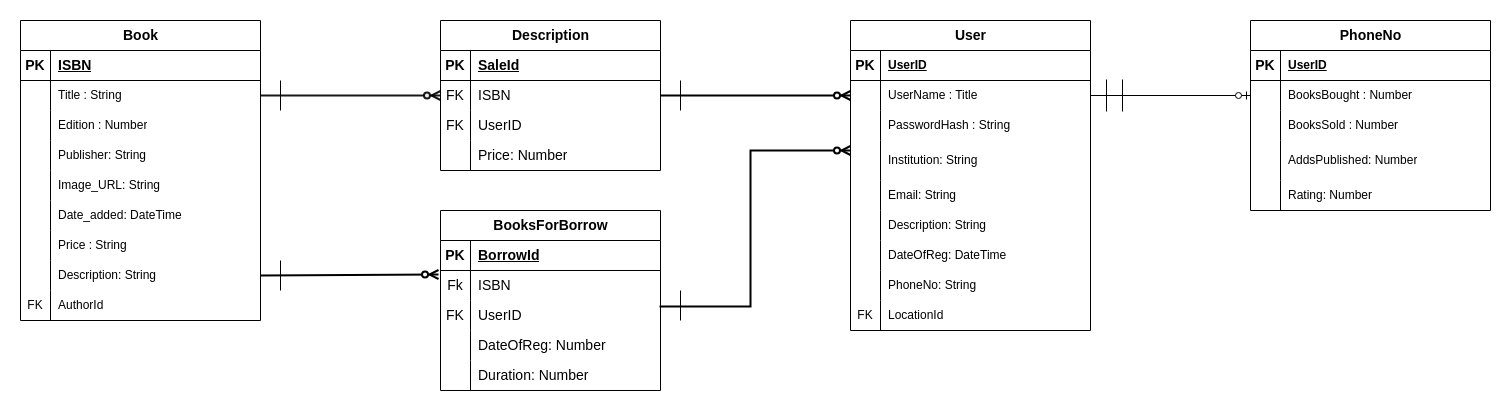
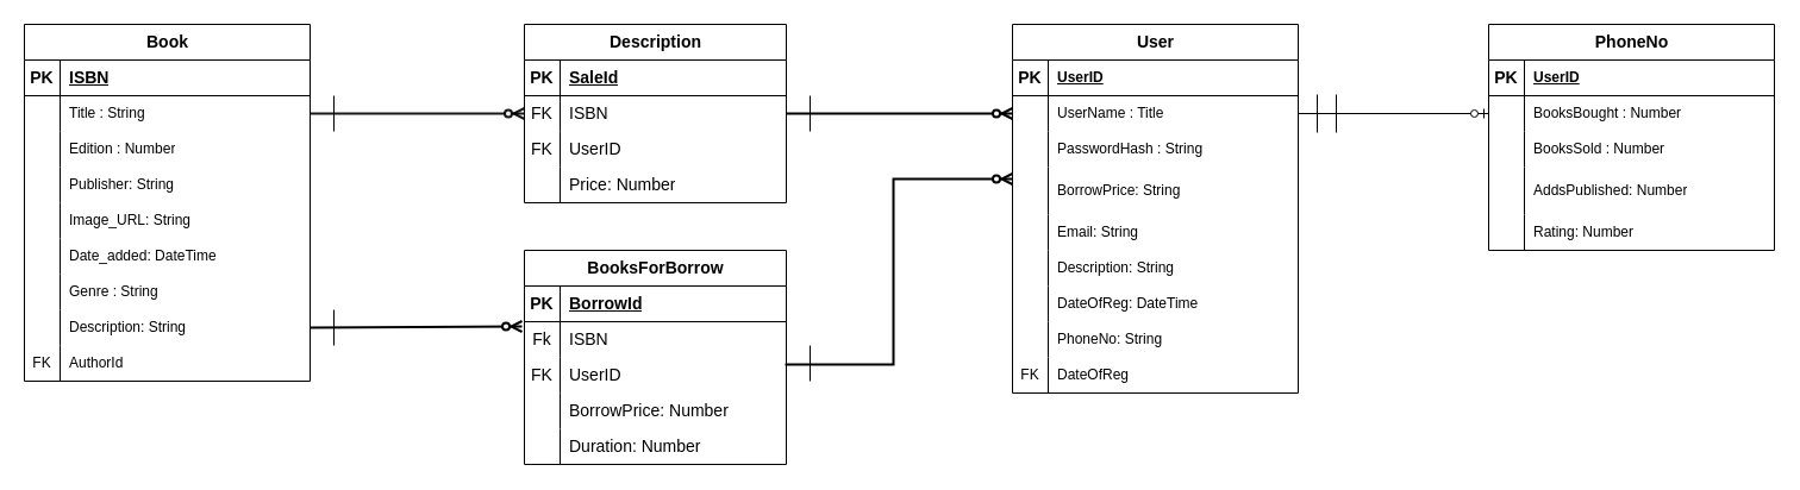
- <mxCell id="75" value="Institution: String" style="shape=partialRectangle;connectable=0;fillColor=none;top=0;left=0;bottom=0;right=0;align=left;spacingLeft=6;overflow=hidden;whiteSpace=wrap;html=1;fontSize=12;" parent="73" vertex="1"><mxGeometry x="30" width="210" height="40" as="geometry"><mxRectangle width="210" height="40" as="alternateBounds" /></mxGeometry></mxCell>
+ <mxCell id="75" value="BorrowPrice: String" style="shape=partialRectangle;connectable=0;fillColor=none;top=0;left=0;bottom=0;right=0;align=left;spacingLeft=6;overflow=hidden;whiteSpace=wrap;html=1;fontSize=12;" parent="73" vertex="1"><mxGeometry x="30" width="210" height="40" as="geometry"><mxRectangle width="210" height="40" as="alternateBounds" /></mxGeometry></mxCell>
- <mxCell id="23" value="Price : String" style="shape=partialRectangle;connectable=0;fillColor=none;top=0;left=0;bottom=0;right=0;align=left;spacingLeft=6;overflow=hidden;whiteSpace=wrap;html=1;fontSize=12;" parent="21" vertex="1"><mxGeometry x="30" width="210" height="30" as="geometry"><mxRectangle width="210" height="30" as="alternateBounds" /></mxGeometry></mxCell>
+ <mxCell id="23" value="Genre : String" style="shape=partialRectangle;connectable=0;fillColor=none;top=0;left=0;bottom=0;right=0;align=left;spacingLeft=6;overflow=hidden;whiteSpace=wrap;html=1;fontSize=12;" parent="21" vertex="1"><mxGeometry x="30" width="210" height="30" as="geometry"><mxRectangle width="210" height="30" as="alternateBounds" /></mxGeometry></mxCell>
- <mxCell id="90" value="LocationId" style="shape=partialRectangle;connectable=0;fillColor=none;top=0;left=0;bottom=0;right=0;align=left;spacingLeft=6;overflow=hidden;whiteSpace=wrap;html=1;fontSize=12;" vertex="1" parent="88"><mxGeometry x="30" width="210" height="30" as="geometry"><mxRectangle width="210" height="30" as="alternateBounds" /></mxGeometry></mxCell>
+ <mxCell id="90" value="DateOfReg" style="shape=partialRectangle;connectable=0;fillColor=none;top=0;left=0;bottom=0;right=0;align=left;spacingLeft=6;overflow=hidden;whiteSpace=wrap;html=1;fontSize=12;" vertex="1" parent="88"><mxGeometry x="30" width="210" height="30" as="geometry"><mxRectangle width="210" height="30" as="alternateBounds" /></mxGeometry></mxCell>
- <mxCell id="55" value="DateOfReg: Number" style="shape=partialRectangle;connectable=0;fillColor=none;top=0;left=0;bottom=0;right=0;align=left;spacingLeft=6;overflow=hidden;whiteSpace=wrap;html=1;strokeColor=default;fontFamily=Helvetica;fontSize=14;fontColor=default;startSize=30;" parent="53" vertex="1"><mxGeometry x="30" width="190" height="30" as="geometry"><mxRectangle width="190" height="30" as="alternateBounds" /></mxGeometry></mxCell>
+ <mxCell id="55" value="BorrowPrice: Number" style="shape=partialRectangle;connectable=0;fillColor=none;top=0;left=0;bottom=0;right=0;align=left;spacingLeft=6;overflow=hidden;whiteSpace=wrap;html=1;strokeColor=default;fontFamily=Helvetica;fontSize=14;fontColor=default;startSize=30;" parent="53" vertex="1"><mxGeometry x="30" width="190" height="30" as="geometry"><mxRectangle width="190" height="30" as="alternateBounds" /></mxGeometry></mxCell>
